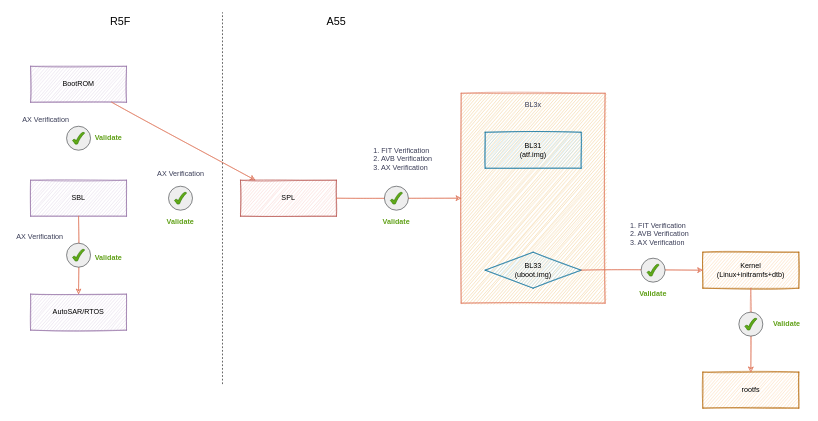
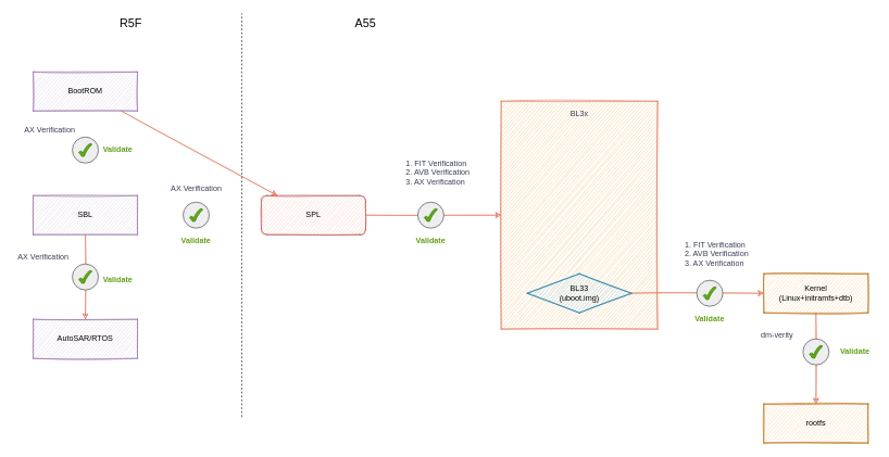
- <mxCell id="7" value="BL31&lt;br&gt;(atf.img)" style="rounded=0;whiteSpace=wrap;html=1;fillColor=#b1ddf0;strokeColor=#10739e;sketch=1;" vertex="1" parent="1"><mxGeometry x="808" y="220" width="160" height="60" as="geometry" /></mxCell>
- <mxCell id="6" value="SPL" style="rounded=0;whiteSpace=wrap;html=1;fillColor=#f8cecc;strokeColor=#b85450;sketch=1;" vertex="1" parent="1"><mxGeometry x="400" y="300" width="160" height="60" as="geometry" /></mxCell>
+ <mxCell id="6" value="SPL" style="whiteSpace=wrap;html=1;fillColor=#f8cecc;strokeColor=#b85450;sketch=1;rounded=1;" vertex="1" parent="1"><mxGeometry x="400" y="300" width="160" height="60" as="geometry" /></mxCell>
+ <mxCell id="17" value="dm-verity" style="text;html=1;align=center;verticalAlign=middle;resizable=0;points=[];autosize=1;strokeColor=none;fillColor=none;fontColor=#393C56;" vertex="1" parent="1"><mxGeometry x="1161" y="505" width="60" height="20" as="geometry" /></mxCell>
